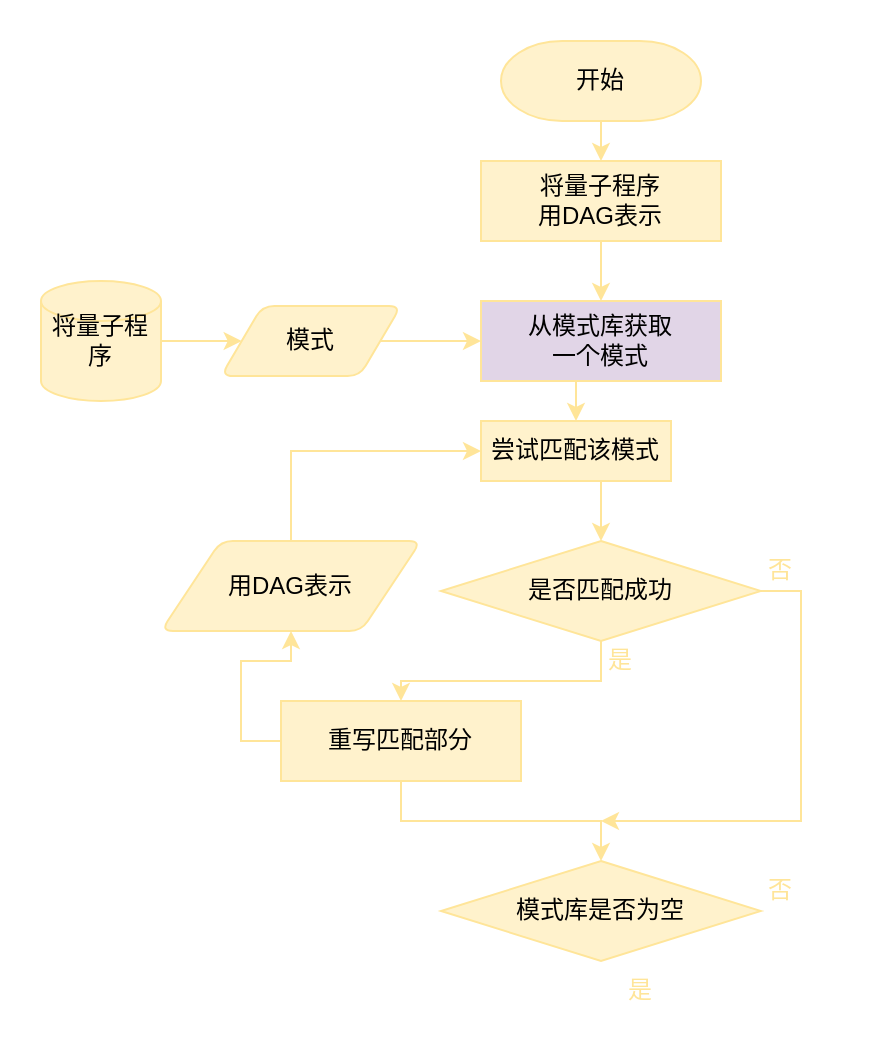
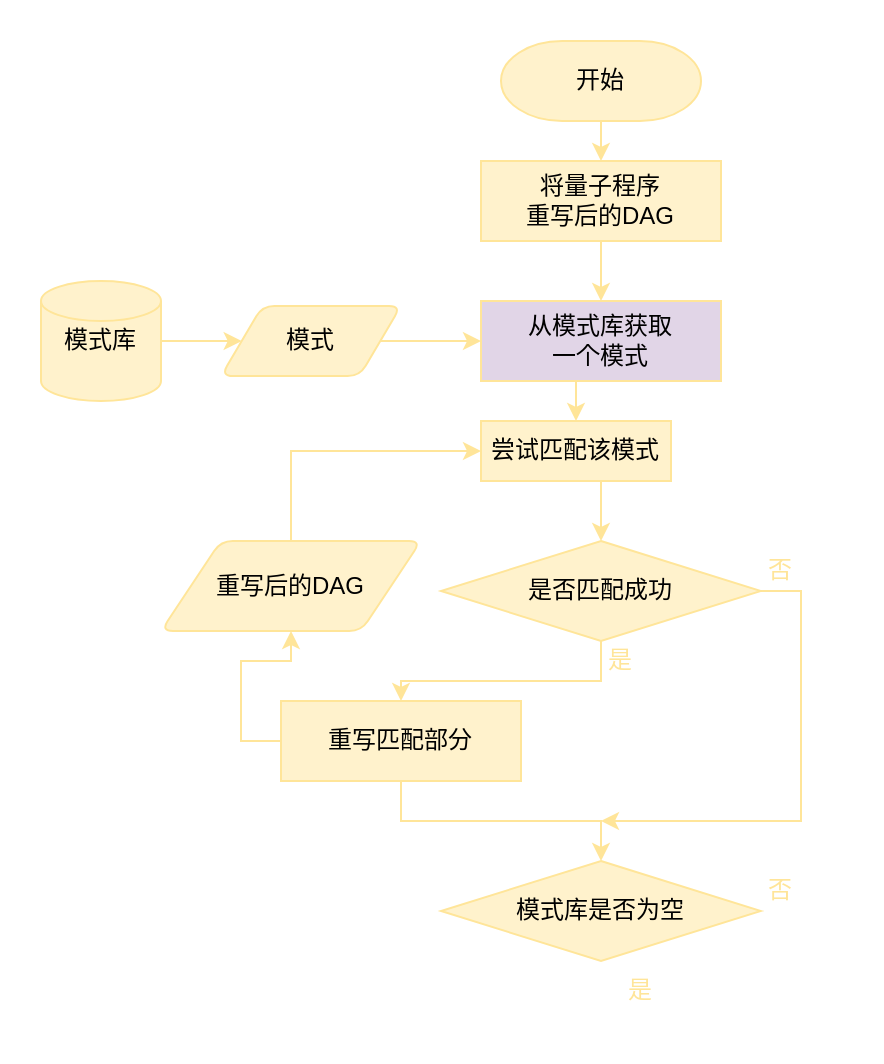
- <mxCell id="5" value="将量子程序&lt;br&gt;用DAG表示" style="rounded=0;whiteSpace=wrap;html=1;strokeColor=#FFE599;strokeWidth=1;shadow=0;fillColor=#fff2cc;" vertex="1" parent="1"><mxGeometry x="240" y="80" width="120" height="40" as="geometry" /></mxCell>
+ <mxCell id="5" value="将量子程序&lt;br&gt;重写后的DAG" style="rounded=0;whiteSpace=wrap;html=1;strokeColor=#FFE599;strokeWidth=1;shadow=0;fillColor=#fff2cc;" vertex="1" parent="1"><mxGeometry x="240" y="80" width="120" height="40" as="geometry" /></mxCell>
- <mxCell id="7" value="将量子程序" style="strokeWidth=1;html=1;shape=mxgraph.flowchart.database;whiteSpace=wrap;strokeColor=#FFE599;shadow=0;fillColor=#fff2cc;" vertex="1" parent="1"><mxGeometry x="20" y="140" width="60" height="60" as="geometry" /></mxCell>
+ <mxCell id="7" value="模式库" style="strokeWidth=1;html=1;shape=mxgraph.flowchart.database;whiteSpace=wrap;strokeColor=#FFE599;shadow=0;fillColor=#fff2cc;" vertex="1" parent="1"><mxGeometry x="20" y="140" width="60" height="60" as="geometry" /></mxCell>
- <mxCell id="19" value="用DAG表示" style="shape=parallelogram;html=1;strokeWidth=1;perimeter=parallelogramPerimeter;whiteSpace=wrap;rounded=1;arcSize=12;size=0.23;strokeColor=#FFE599;shadow=0;fillColor=#fff2cc;" vertex="1" parent="1"><mxGeometry x="80" y="270" width="130" height="45" as="geometry" /></mxCell>
+ <mxCell id="19" value="重写后的DAG" style="shape=parallelogram;html=1;strokeWidth=1;perimeter=parallelogramPerimeter;whiteSpace=wrap;rounded=1;arcSize=12;size=0.23;strokeColor=#FFE599;shadow=0;fillColor=#fff2cc;" vertex="1" parent="1"><mxGeometry x="80" y="270" width="130" height="45" as="geometry" /></mxCell>
